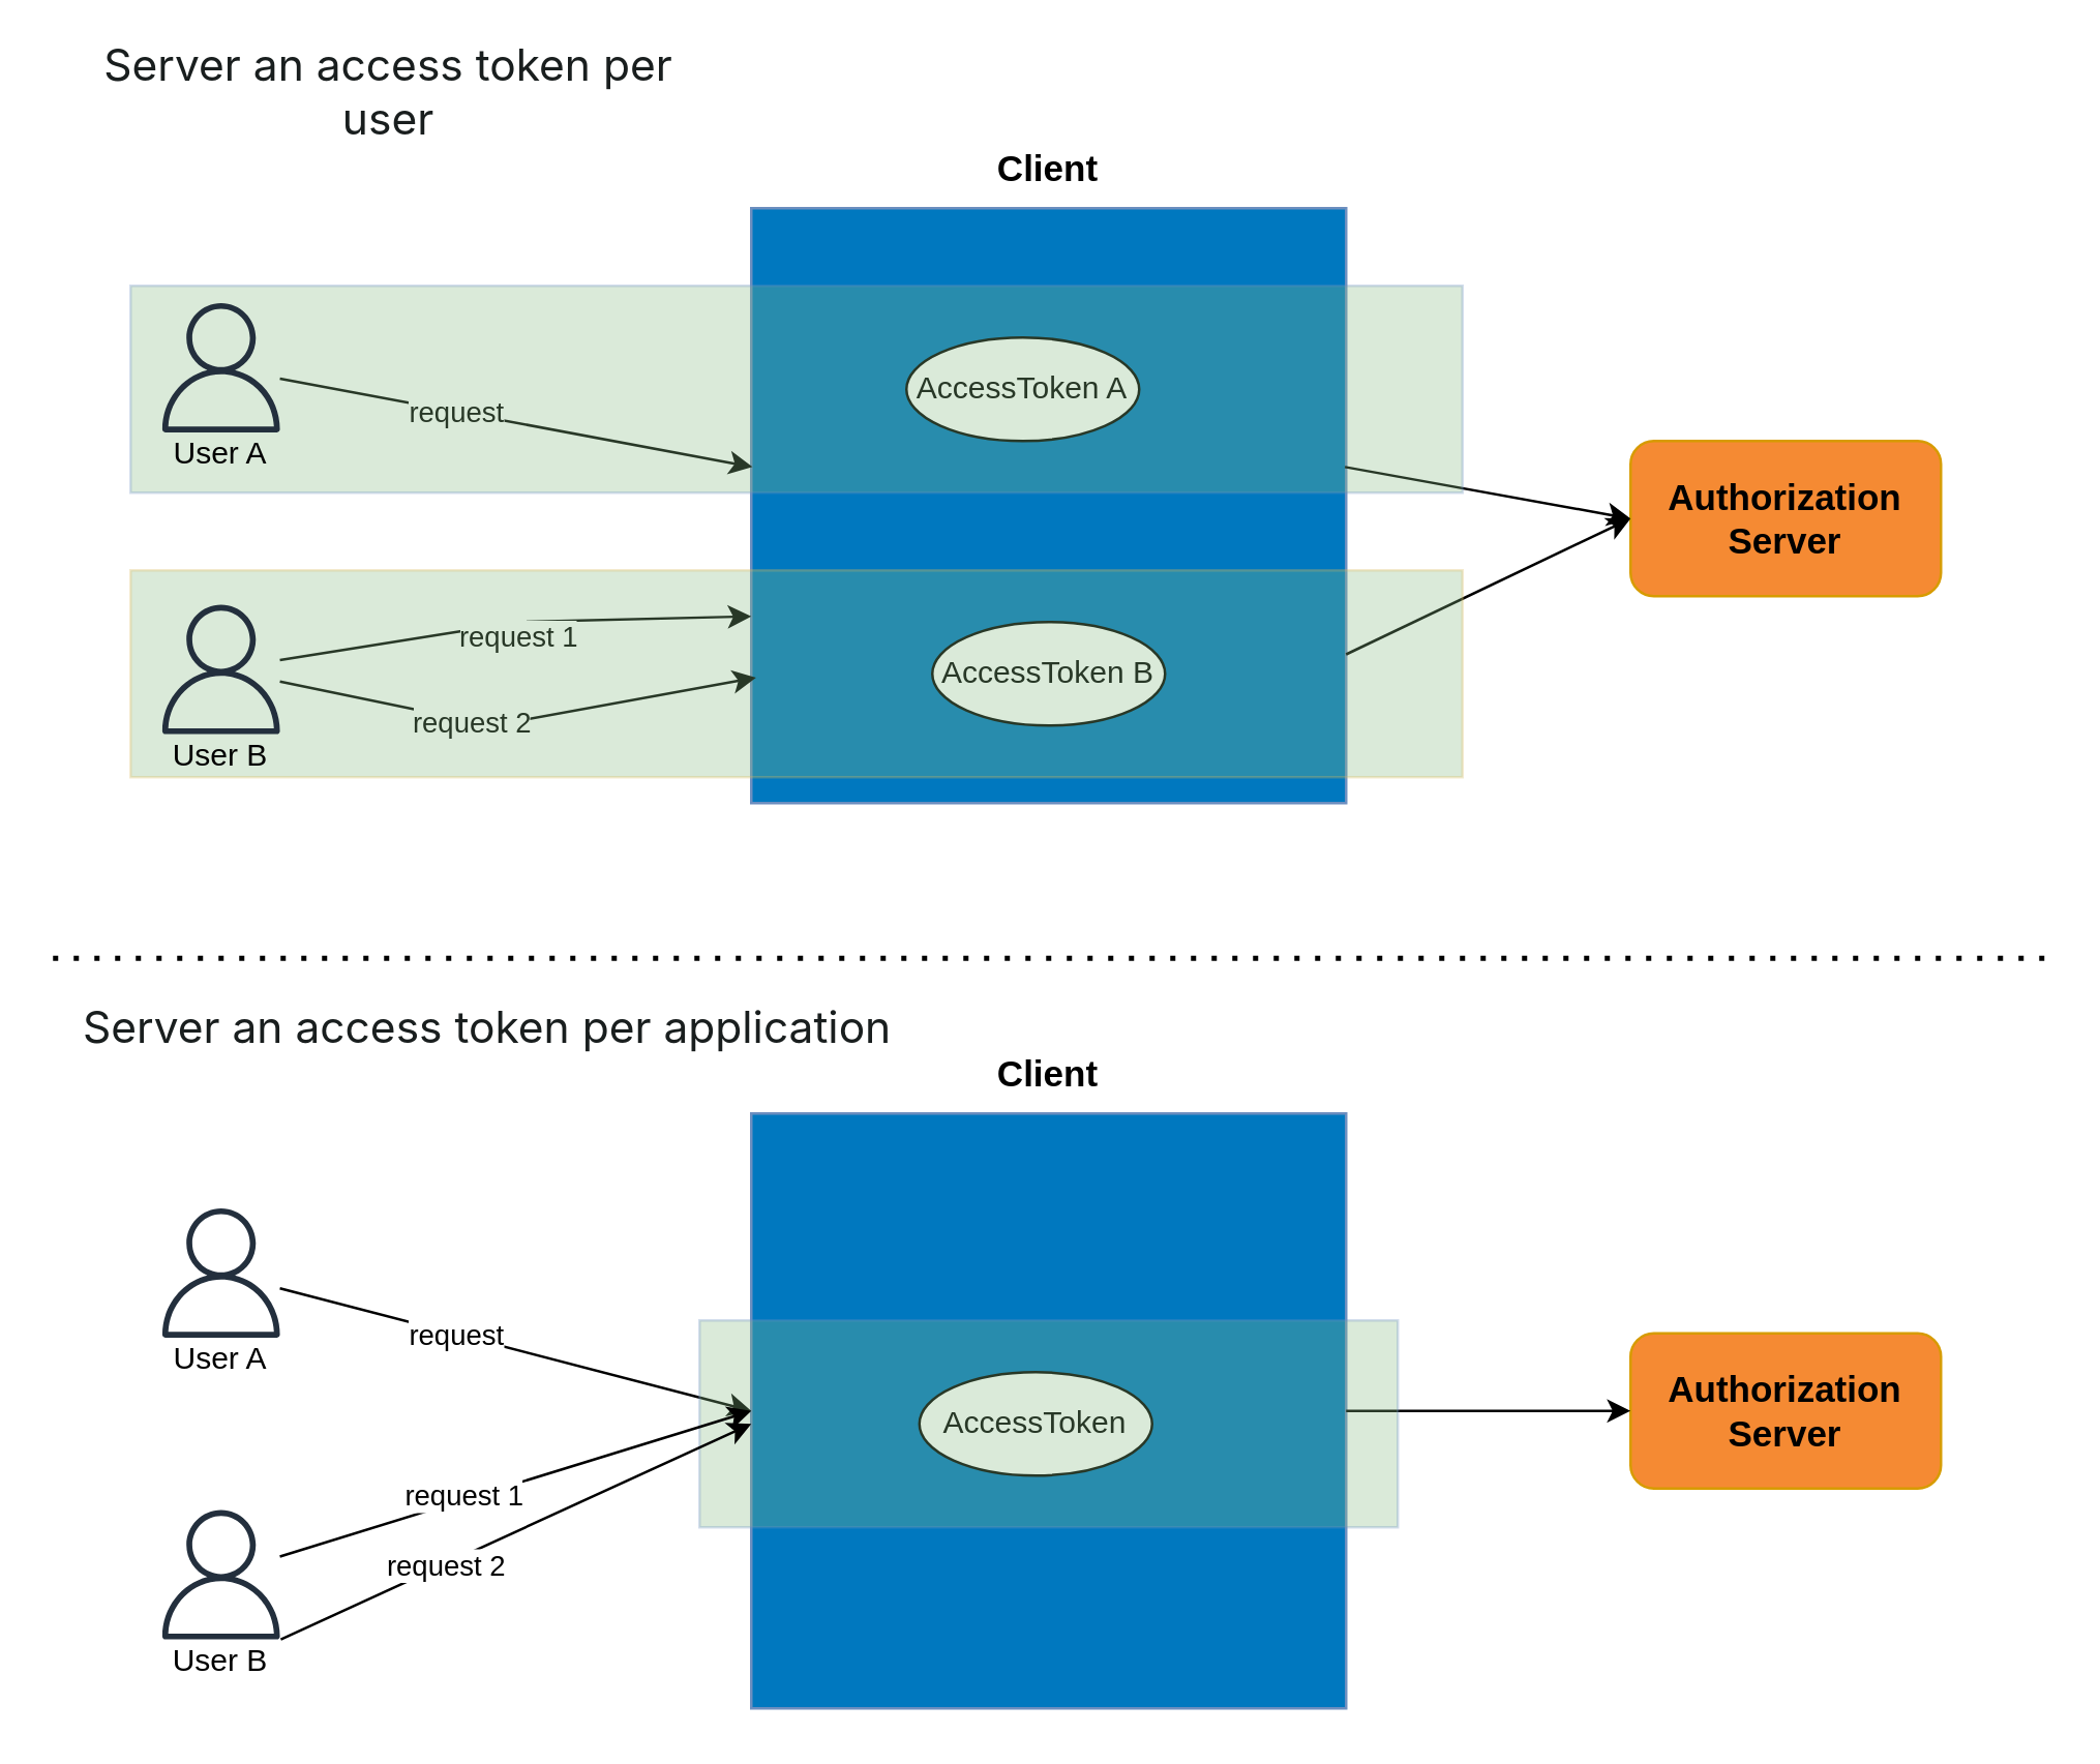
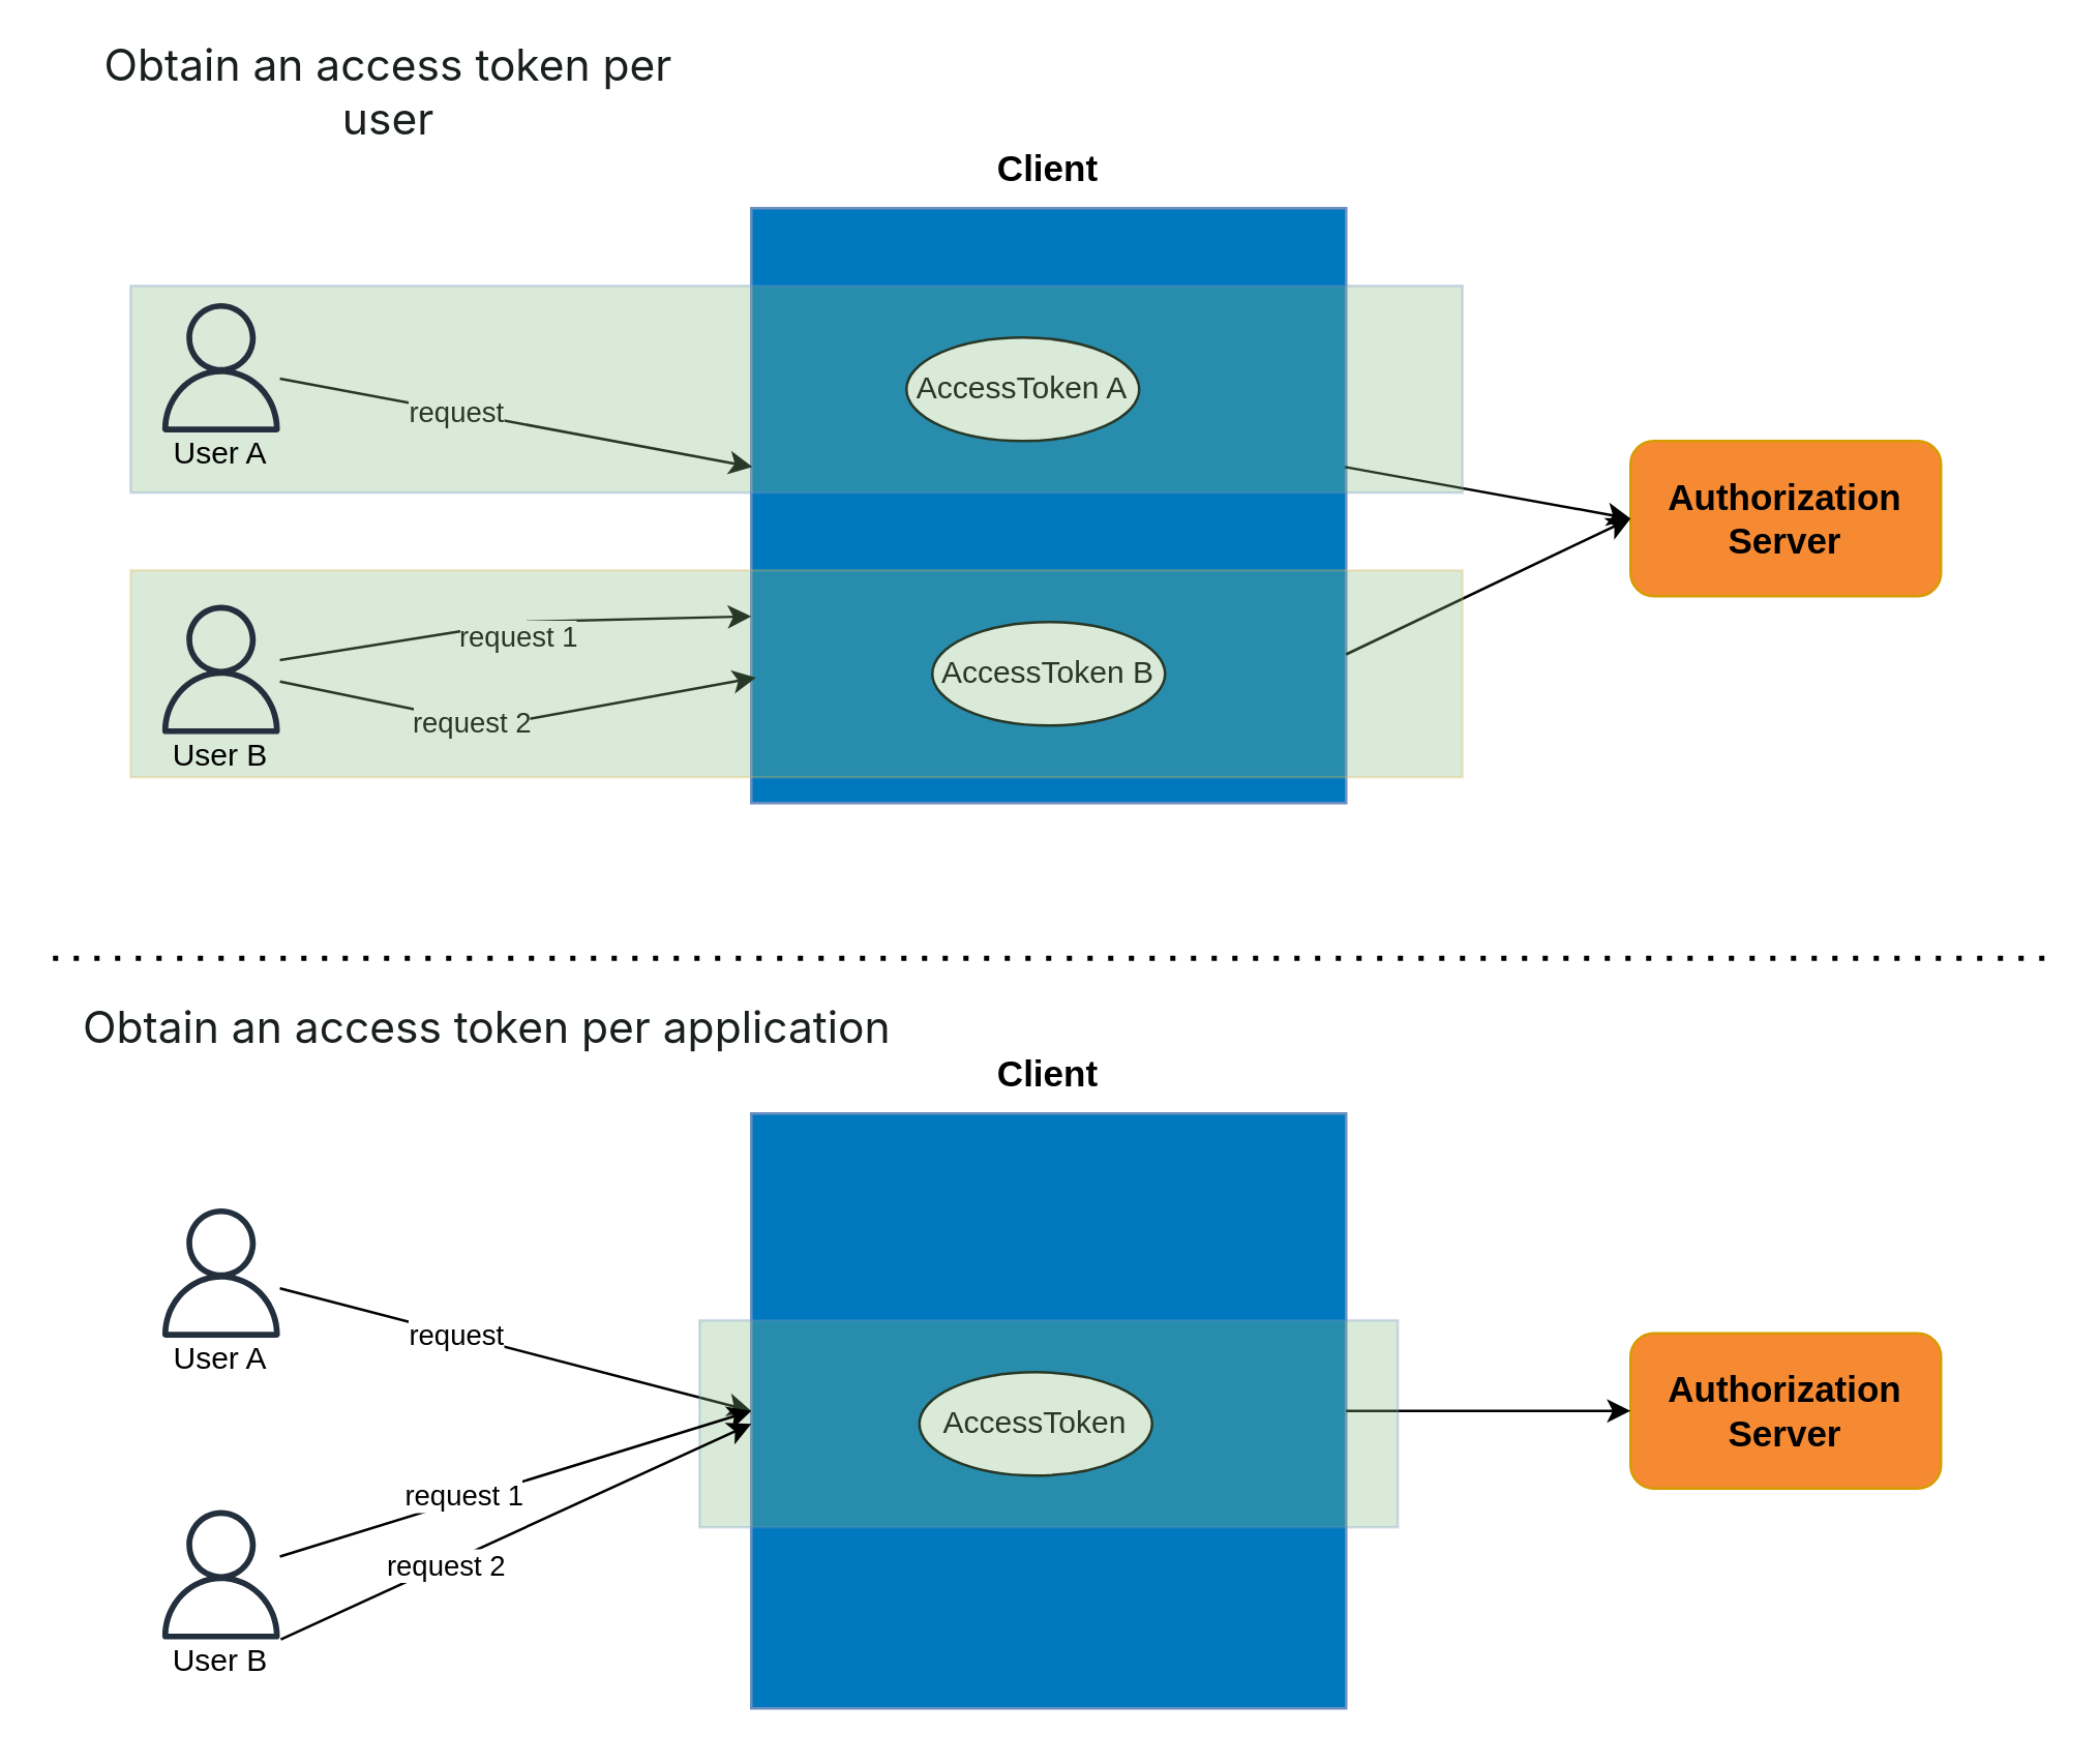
- <mxCell id="23" value="&lt;span style=&quot;color: rgb(25, 30, 30); font-family: -apple-system, &amp;quot;system-ui&amp;quot;, &amp;quot;Segoe UI&amp;quot;, Roboto, Helvetica, Arial, sans-serif, &amp;quot;Apple Color Emoji&amp;quot;, &amp;quot;Segoe UI Emoji&amp;quot;, &amp;quot;Segoe UI Symbol&amp;quot;; font-size: 17px; text-align: start; background-color: rgb(255, 255, 255);&quot;&gt;Server an access token per user&lt;/span&gt;" style="text;html=1;align=center;verticalAlign=middle;whiteSpace=wrap;rounded=0;" vertex="1" parent="1"><mxGeometry width="260" height="30" as="geometry" x="20" y="20" /></mxCell>
+ <mxCell id="23" value="&lt;span style=&quot;color: rgb(25, 30, 30); font-family: -apple-system, &amp;quot;system-ui&amp;quot;, &amp;quot;Segoe UI&amp;quot;, Roboto, Helvetica, Arial, sans-serif, &amp;quot;Apple Color Emoji&amp;quot;, &amp;quot;Segoe UI Emoji&amp;quot;, &amp;quot;Segoe UI Symbol&amp;quot;; font-size: 17px; text-align: start; background-color: rgb(255, 255, 255);&quot;&gt;Obtain an access token per user&lt;/span&gt;" style="text;html=1;align=center;verticalAlign=middle;whiteSpace=wrap;rounded=0;" vertex="1" parent="1"><mxGeometry width="260" height="30" as="geometry" x="20" y="20" /></mxCell>
- <mxCell id="43" value="&lt;span style=&quot;color: rgb(25, 30, 30); font-family: -apple-system, &amp;quot;system-ui&amp;quot;, &amp;quot;Segoe UI&amp;quot;, Roboto, Helvetica, Arial, sans-serif, &amp;quot;Apple Color Emoji&amp;quot;, &amp;quot;Segoe UI Emoji&amp;quot;, &amp;quot;Segoe UI Symbol&amp;quot;; font-size: 17px; font-style: normal; font-variant-ligatures: normal; font-variant-caps: normal; font-weight: 400; letter-spacing: normal; orphans: 2; text-align: start; text-indent: 0px; text-transform: none; widows: 2; word-spacing: 0px; -webkit-text-stroke-width: 0px; white-space: normal; background-color: rgb(255, 255, 255); text-decoration-thickness: initial; text-decoration-style: initial; text-decoration-color: initial; float: none; display: inline !important;&quot;&gt;Server an access token per application&lt;/span&gt;" style="text;whiteSpace=wrap;html=1;" vertex="1" parent="1"><mxGeometry x="30" y="380" width="320" height="40" as="geometry" /></mxCell>
+ <mxCell id="43" value="&lt;span style=&quot;color: rgb(25, 30, 30); font-family: -apple-system, &amp;quot;system-ui&amp;quot;, &amp;quot;Segoe UI&amp;quot;, Roboto, Helvetica, Arial, sans-serif, &amp;quot;Apple Color Emoji&amp;quot;, &amp;quot;Segoe UI Emoji&amp;quot;, &amp;quot;Segoe UI Symbol&amp;quot;; font-size: 17px; font-style: normal; font-variant-ligatures: normal; font-variant-caps: normal; font-weight: 400; letter-spacing: normal; orphans: 2; text-align: start; text-indent: 0px; text-transform: none; widows: 2; word-spacing: 0px; -webkit-text-stroke-width: 0px; white-space: normal; background-color: rgb(255, 255, 255); text-decoration-thickness: initial; text-decoration-style: initial; text-decoration-color: initial; float: none; display: inline !important;&quot;&gt;Obtain an access token per application&lt;/span&gt;" style="text;whiteSpace=wrap;html=1;" vertex="1" parent="1"><mxGeometry x="30" y="380" width="320" height="40" as="geometry" /></mxCell>
